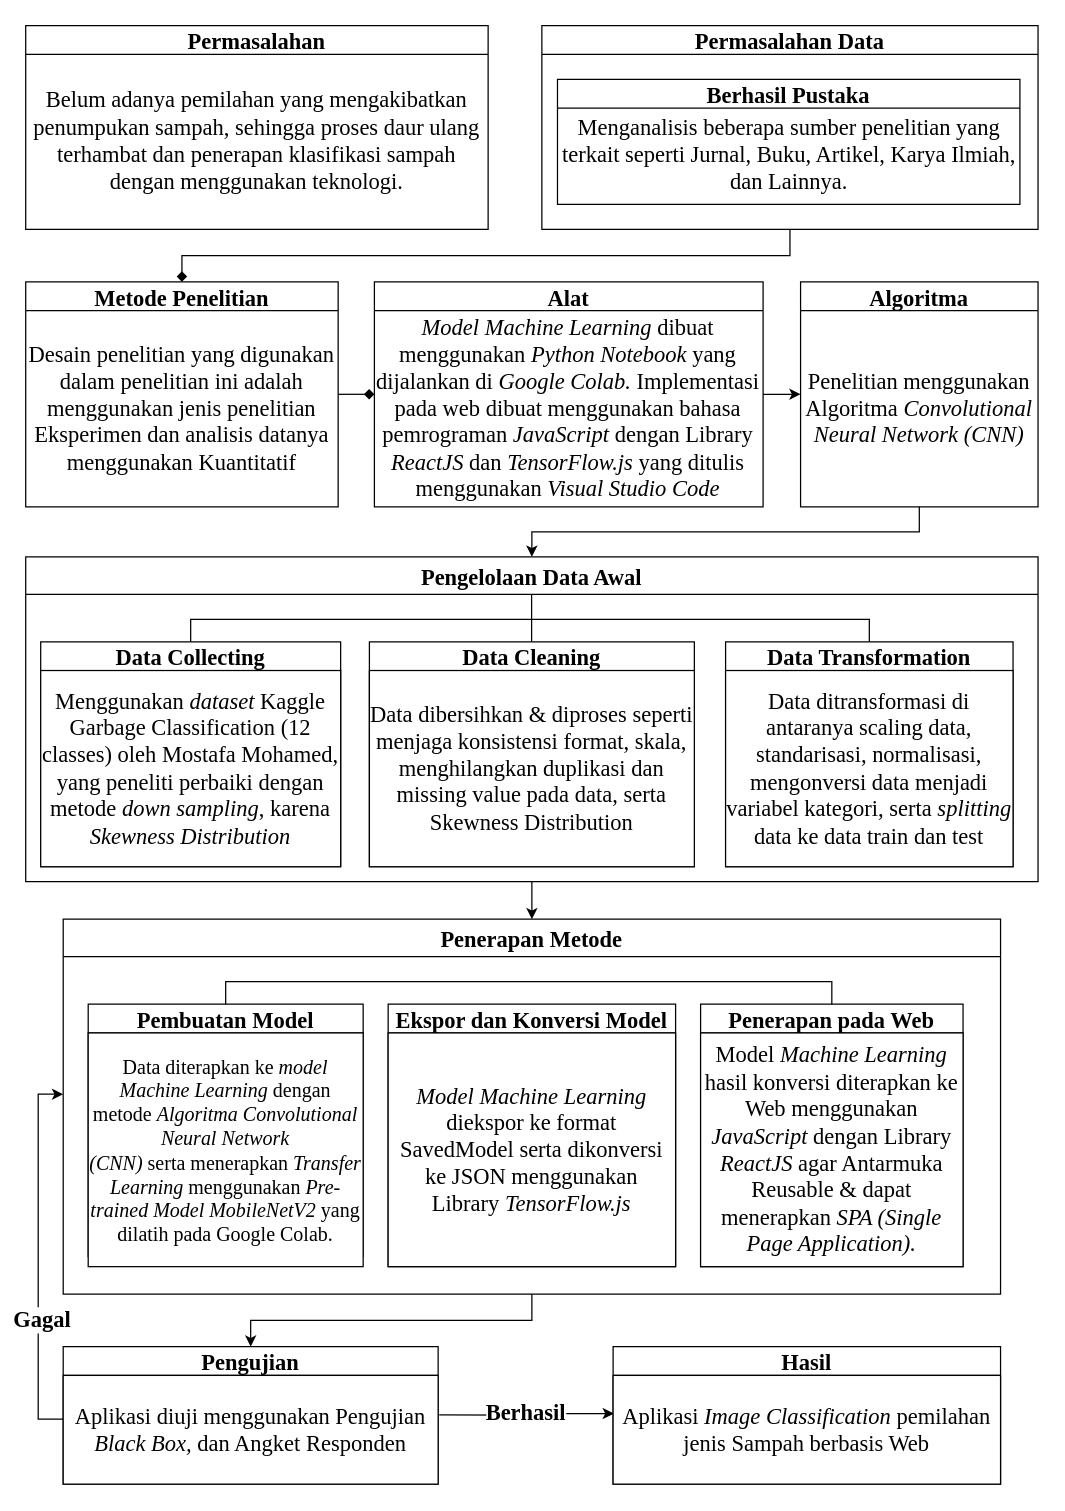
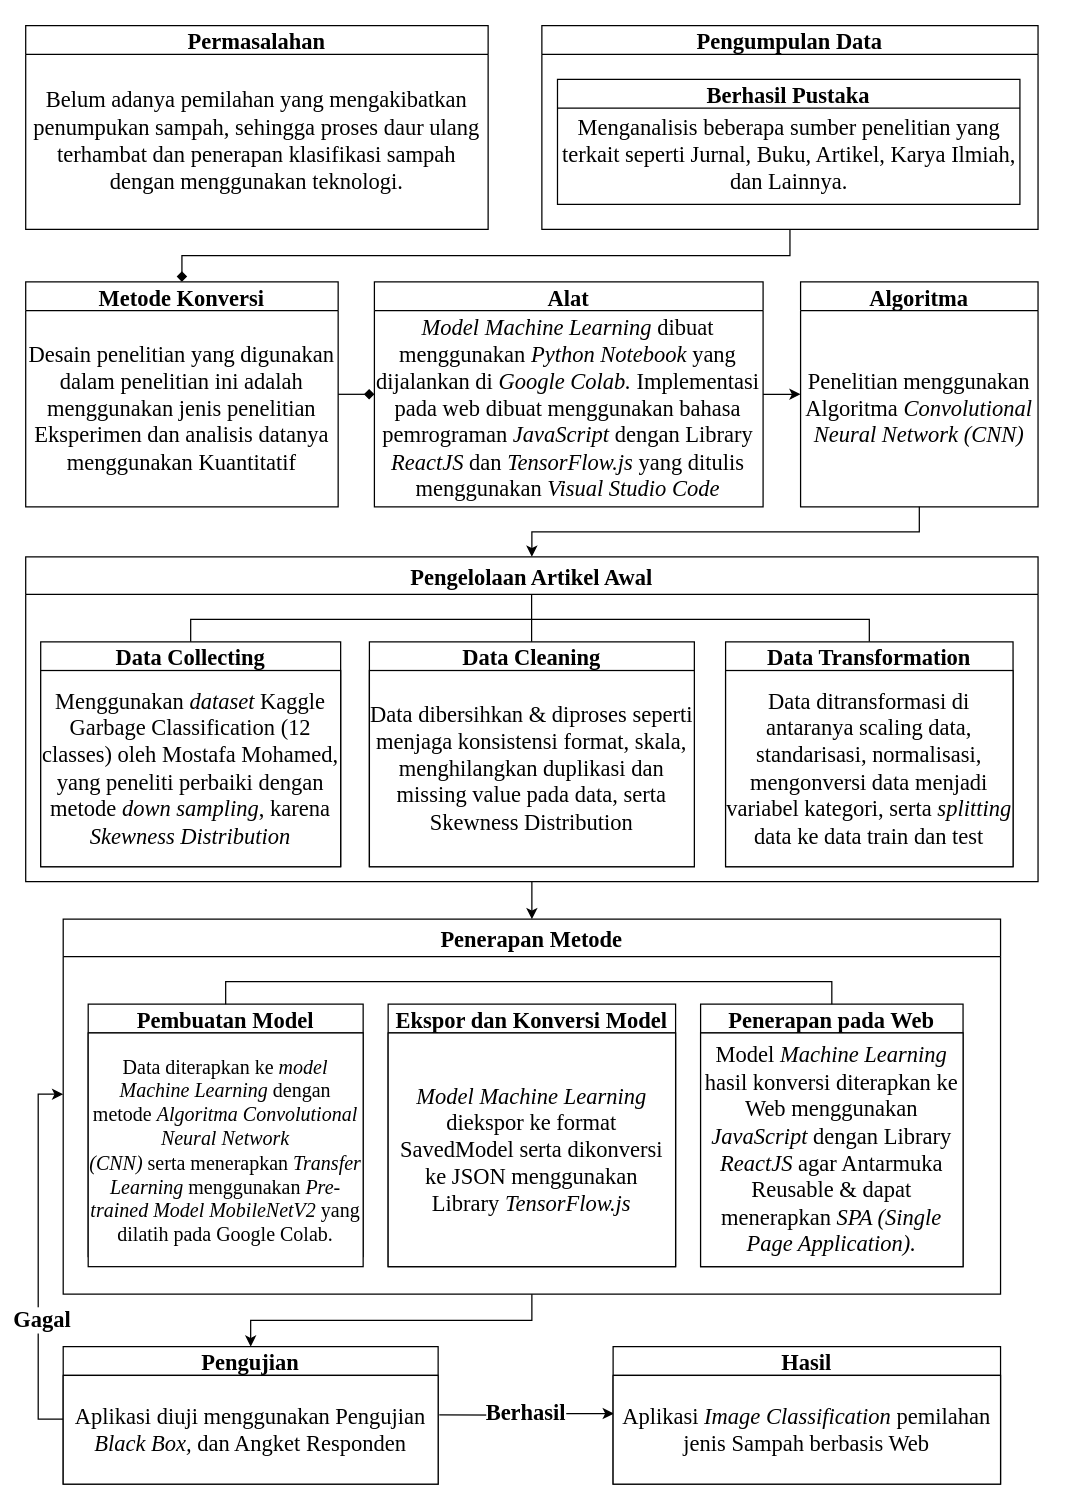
- <mxCell id="31" value="Permasalahan Data" style="swimlane;fontFamily=Times New Roman;fontSize=18;" parent="1" vertex="1"><mxGeometry x="433" y="20" width="397" height="163" as="geometry" /></mxCell>
+ <mxCell id="31" value="Pengumpulan Data" style="swimlane;fontFamily=Times New Roman;fontSize=18;" parent="1" vertex="1"><mxGeometry x="433" y="20" width="397" height="163" as="geometry" /></mxCell>
- <mxCell id="35" value="Metode Penelitian" style="swimlane;fontFamily=Times New Roman;fontSize=18;" parent="1" vertex="1"><mxGeometry x="20" y="225" width="250" height="180" as="geometry" /></mxCell>
+ <mxCell id="35" value="Metode Konversi" style="swimlane;fontFamily=Times New Roman;fontSize=18;" parent="1" vertex="1"><mxGeometry x="20" y="225" width="250" height="180" as="geometry" /></mxCell>
- <mxCell id="3" value="Pengelolaan Data Awal" style="swimlane;fontFamily=Times New Roman;fontSize=18;startSize=30;" parent="1" vertex="1"><mxGeometry x="20" y="445" width="810" height="260" as="geometry" /></mxCell>
+ <mxCell id="3" value="Pengelolaan Artikel Awal" style="swimlane;fontFamily=Times New Roman;fontSize=18;startSize=30;" parent="1" vertex="1"><mxGeometry x="20" y="445" width="810" height="260" as="geometry" /></mxCell>
